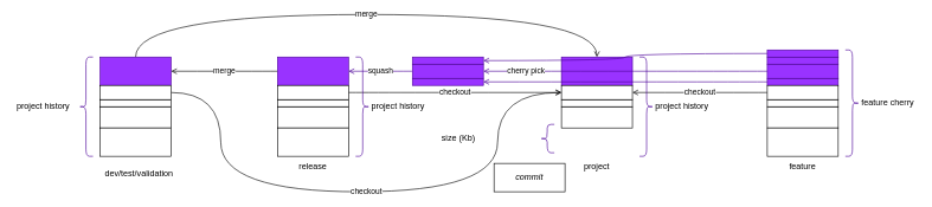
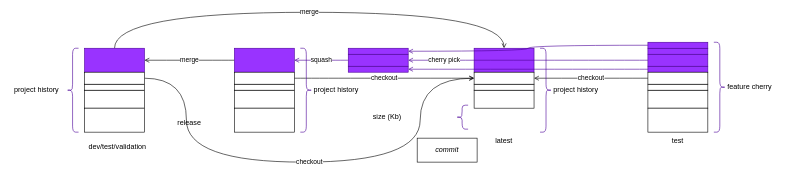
- <mxCell id="27" value="release" style="text;html=1;strokeColor=none;fillColor=none;align=center;verticalAlign=middle;whiteSpace=wrap;rounded=0;" vertex="1" parent="1"><mxGeometry x="410" y="220" width="60" height="30" as="geometry" /></mxCell>
+ <mxCell id="27" value="release" style="text;html=1;strokeColor=none;fillColor=none;align=center;verticalAlign=middle;whiteSpace=wrap;rounded=0;" vertex="1" parent="1"><mxGeometry x="285" y="190" width="60" height="30" as="geometry" /></mxCell>
- <mxCell id="3" value="project" style="text;html=1;strokeColor=none;fillColor=none;align=center;verticalAlign=middle;whiteSpace=wrap;rounded=0;" vertex="1" parent="1"><mxGeometry x="810" y="220" width="60" height="30" as="geometry" /></mxCell>
+ <mxCell id="3" value="latest" style="text;html=1;strokeColor=none;fillColor=none;align=center;verticalAlign=middle;whiteSpace=wrap;rounded=0;" vertex="1" parent="1"><mxGeometry x="810" y="220" width="60" height="30" as="geometry" /></mxCell>
- <mxCell id="13" value="feature" style="text;html=1;strokeColor=none;fillColor=none;align=center;verticalAlign=middle;whiteSpace=wrap;rounded=0;" vertex="1" parent="1"><mxGeometry x="1100" y="220" width="60" height="30" as="geometry" /></mxCell>
+ <mxCell id="13" value="test" style="text;html=1;strokeColor=none;fillColor=none;align=center;verticalAlign=middle;whiteSpace=wrap;rounded=0;" vertex="1" parent="1"><mxGeometry x="1100" y="220" width="60" height="30" as="geometry" /></mxCell>
